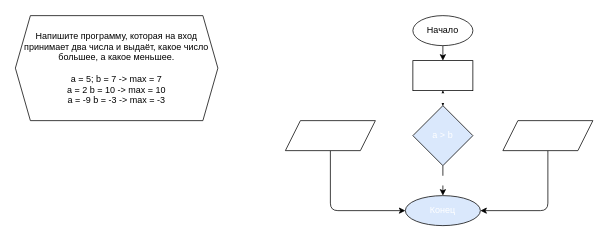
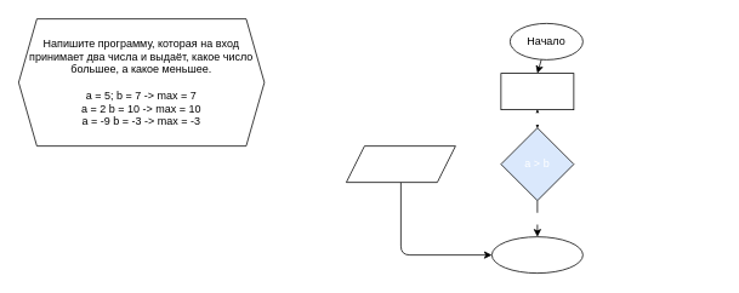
- <mxCell id="3" value="Начало" style="ellipse;whiteSpace=wrap;html=1;" vertex="1" parent="1"><mxGeometry x="550" y="20" width="80" height="40" as="geometry" /></mxCell>
+ <mxCell id="3" value="Начало" style="ellipse;whiteSpace=wrap;html=1;" vertex="1" parent="1"><mxGeometry x="560" y="25" width="80" height="40" as="geometry" /></mxCell>
- <mxCell id="13" value="max = b" style="shape=parallelogram;perimeter=parallelogramPerimeter;whiteSpace=wrap;html=1;fixedSize=1;labelBackgroundColor=none;fontColor=#FFFFFF;" vertex="1" parent="1"><mxGeometry x="670" y="160" width="120" height="40" as="geometry" /></mxCell>
- <mxCell id="14" value="Конец" style="ellipse;whiteSpace=wrap;html=1;labelBackgroundColor=none;fontColor=#FFFFFF;fillColor=#dae8fc;" vertex="1" parent="1"><mxGeometry x="540" y="260" width="100" height="40" as="geometry" /></mxCell>
+ <mxCell id="14" value="Конец" style="ellipse;whiteSpace=wrap;html=1;labelBackgroundColor=none;fontColor=#FFFFFF;" vertex="1" parent="1"><mxGeometry x="540" y="260" width="100" height="40" as="geometry" /></mxCell>
- <mxCell id="12" style="edgeStyle=none;html=1;entryX=1;entryY=0.5;entryDx=0;entryDy=0;fontColor=#FFFFFF;" edge="1" parent="1" source="13" target="14"><mxGeometry relative="1" as="geometry"><Array as="points"><mxPoint x="730" y="280" /></Array></mxGeometry></mxCell>
